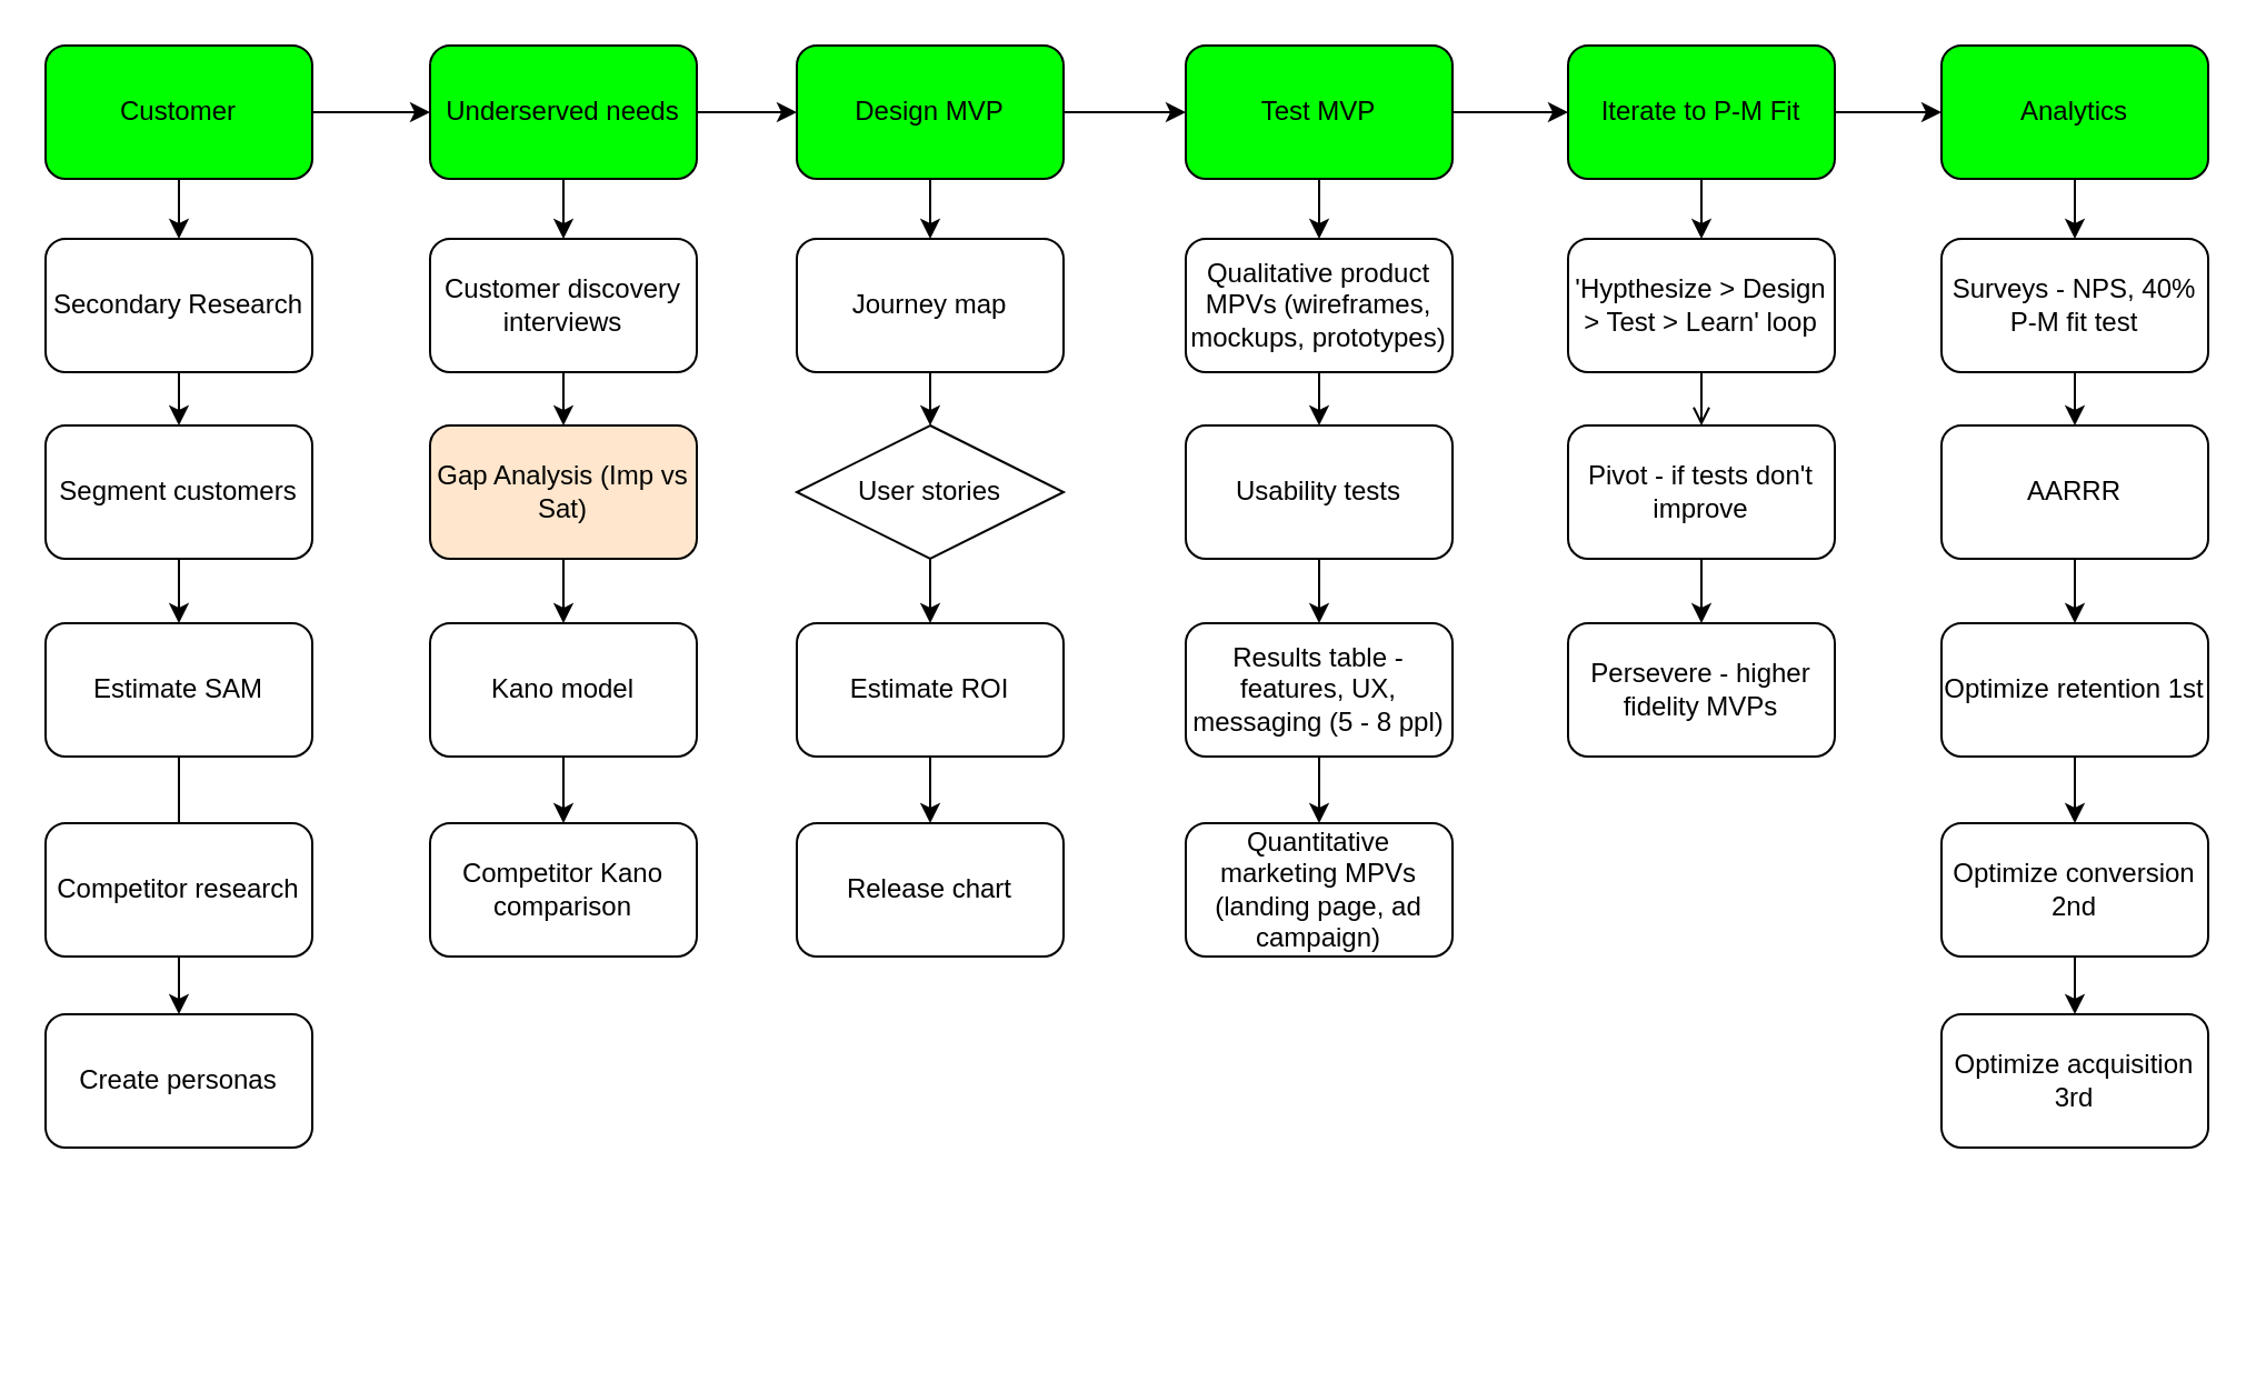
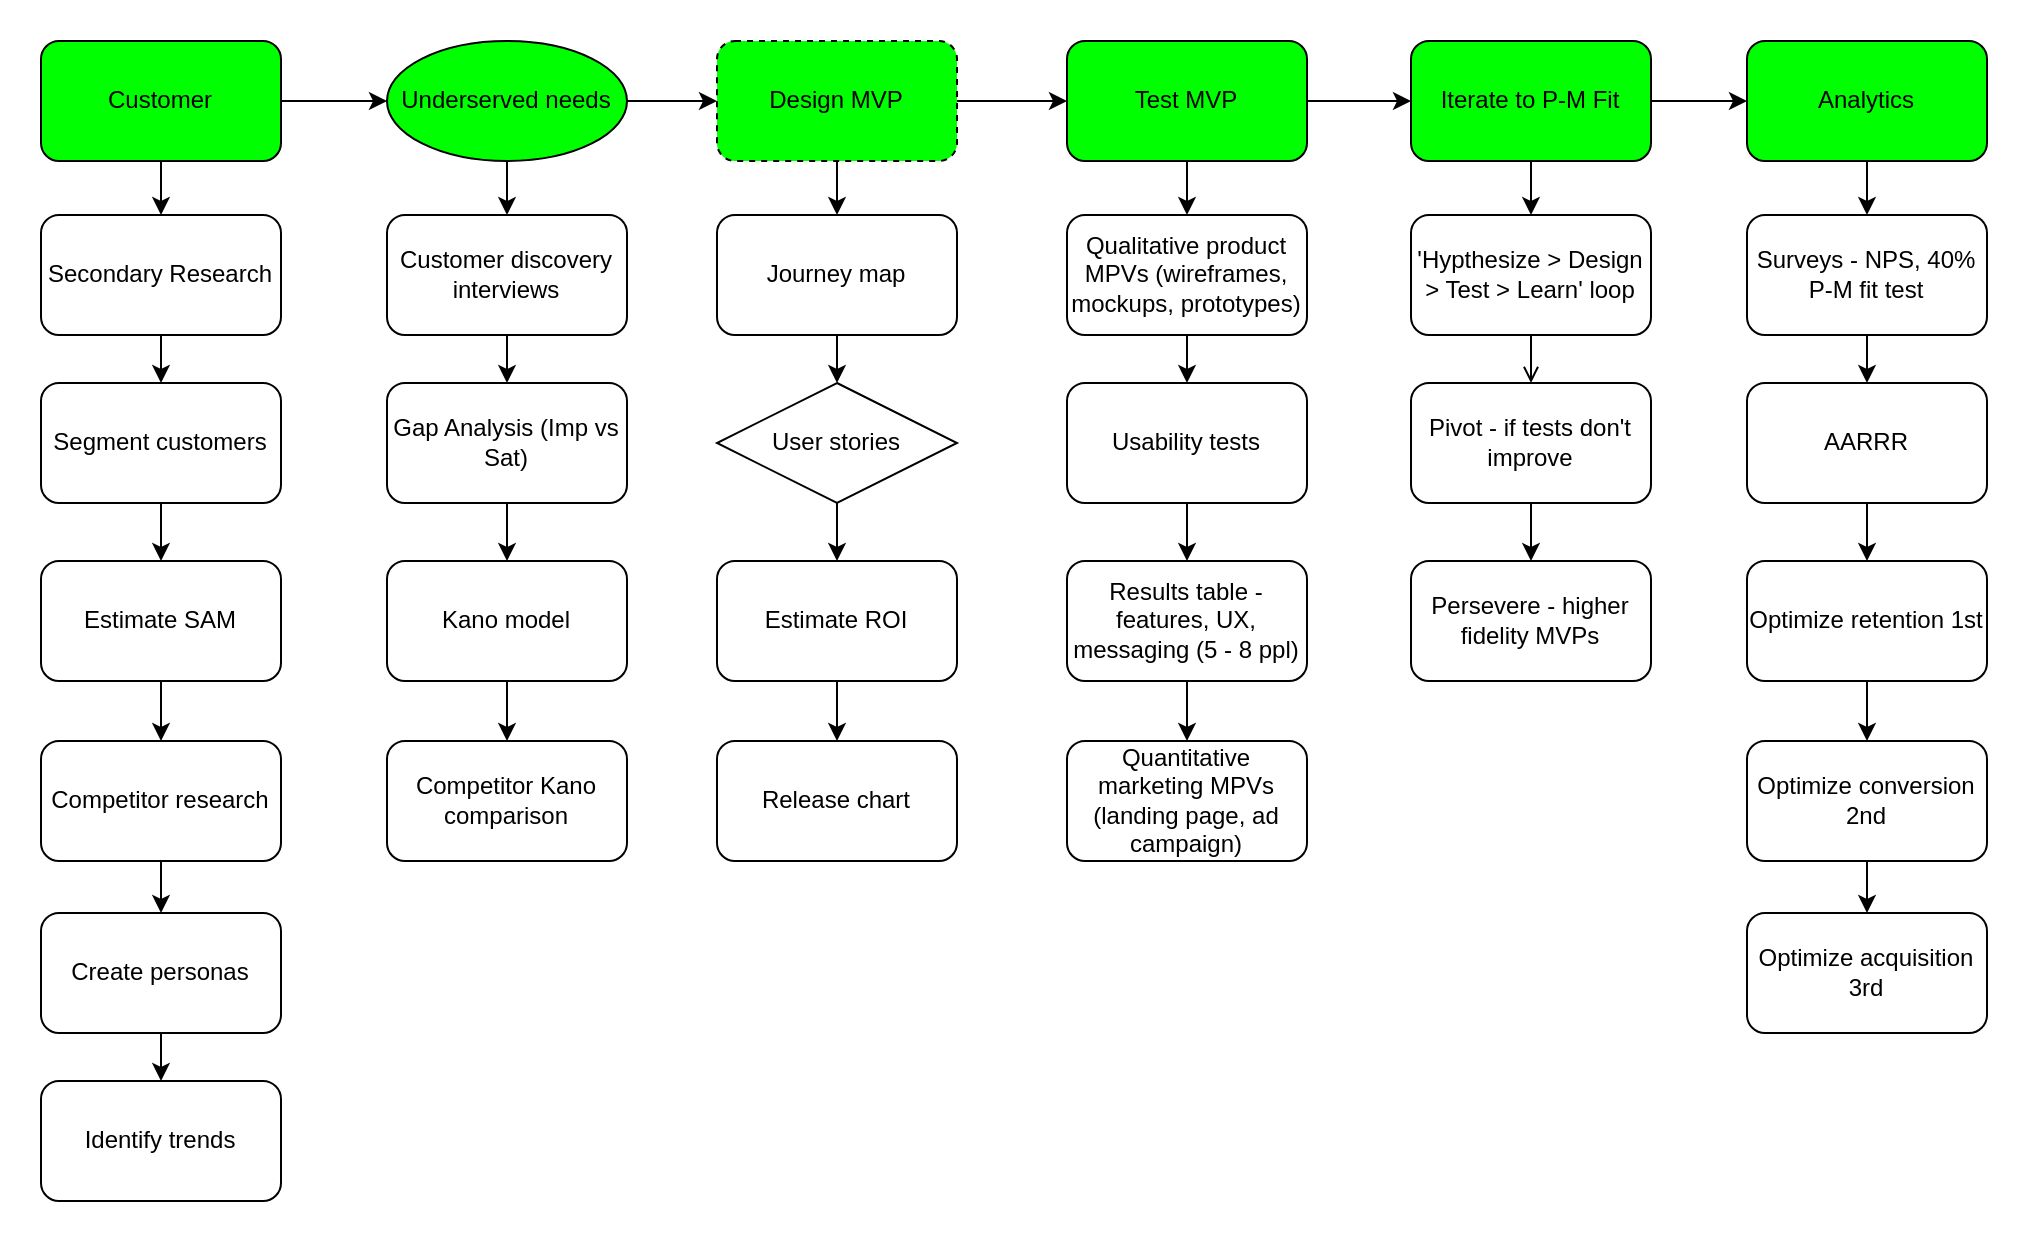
- <mxCell id="18" value="Underserved needs" style="rounded=1;whiteSpace=wrap;html=1;fillColor=#00FF00;" parent="1" vertex="1"><mxGeometry x="193" y="20" width="120" height="60" as="geometry" /></mxCell>
+ <mxCell id="18" value="Underserved needs" style="ellipse;whiteSpace=wrap;html=1;fillColor=#00FF00;" parent="1" vertex="1"><mxGeometry x="193" y="20" width="120" height="60" as="geometry" /></mxCell>
- <mxCell id="28" value="Design MVP" style="rounded=1;whiteSpace=wrap;html=1;fillColor=#00FF00;" parent="1" vertex="1"><mxGeometry x="358" y="20" width="120" height="60" as="geometry" /></mxCell>
+ <mxCell id="28" value="Design MVP" style="rounded=1;whiteSpace=wrap;html=1;fillColor=#00FF00;dashed=1;" parent="1" vertex="1"><mxGeometry x="358" y="20" width="120" height="60" as="geometry" /></mxCell>
- <mxCell id="22" value="Gap Analysis (Imp vs Sat)" style="rounded=1;whiteSpace=wrap;html=1;fillColor=#ffe6cc;" parent="1" vertex="1"><mxGeometry x="193" y="191" width="120" height="60" as="geometry" /></mxCell>
+ <mxCell id="22" value="Gap Analysis (Imp vs Sat)" style="rounded=1;whiteSpace=wrap;html=1;fillColor=#FFFFFF;" parent="1" vertex="1"><mxGeometry x="193" y="191" width="120" height="60" as="geometry" /></mxCell>
- <mxCell id="9" value="" style="edgeStyle=orthogonalEdgeStyle;rounded=0;orthogonalLoop=1;jettySize=auto;html=1;endArrow=none;" parent="1" source="10" target="12" edge="1"><mxGeometry relative="1" as="geometry" /></mxCell>
+ <mxCell id="9" value="" style="edgeStyle=orthogonalEdgeStyle;rounded=0;orthogonalLoop=1;jettySize=auto;html=1;" parent="1" source="10" target="12" edge="1"><mxGeometry relative="1" as="geometry" /></mxCell>
+ <mxCell id="13" value="" style="edgeStyle=orthogonalEdgeStyle;rounded=0;orthogonalLoop=1;jettySize=auto;html=1;" parent="1" source="14" target="15" edge="1"><mxGeometry relative="1" as="geometry" /></mxCell>
+ <mxCell id="15" value="Identify trends" style="rounded=1;whiteSpace=wrap;html=1;" parent="1" vertex="1"><mxGeometry x="20" y="540" width="120" height="60" as="geometry" /></mxCell>
